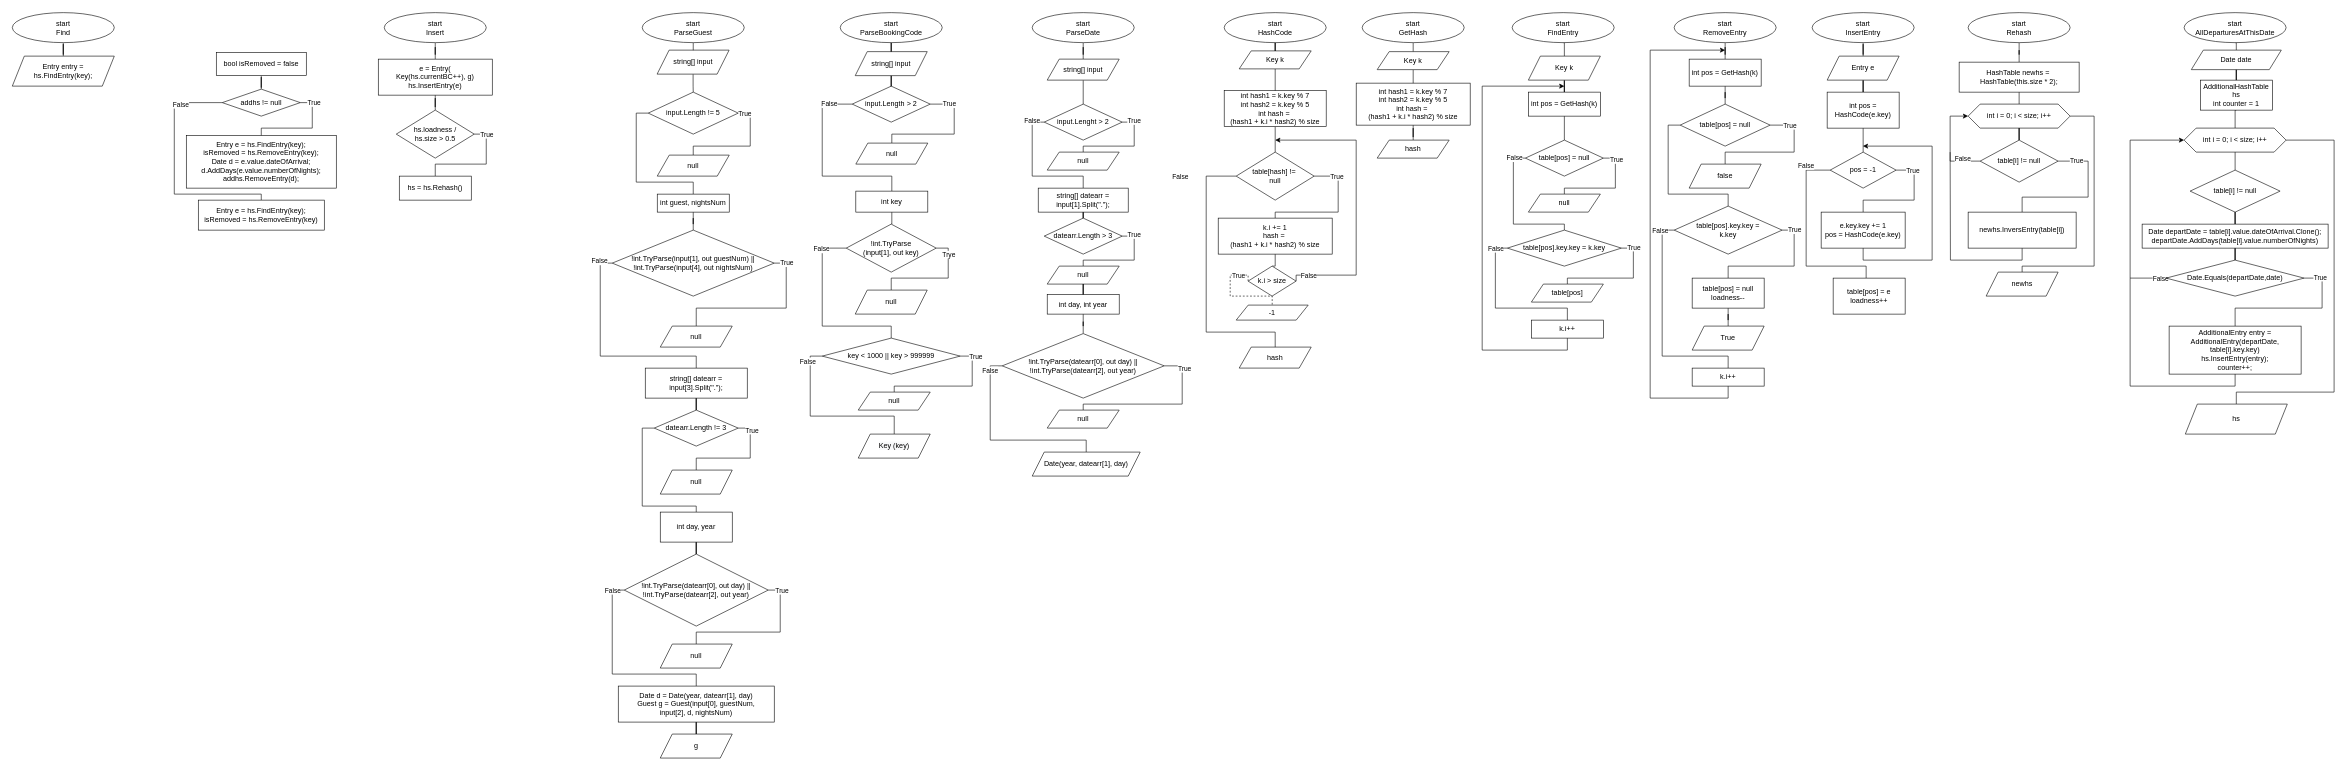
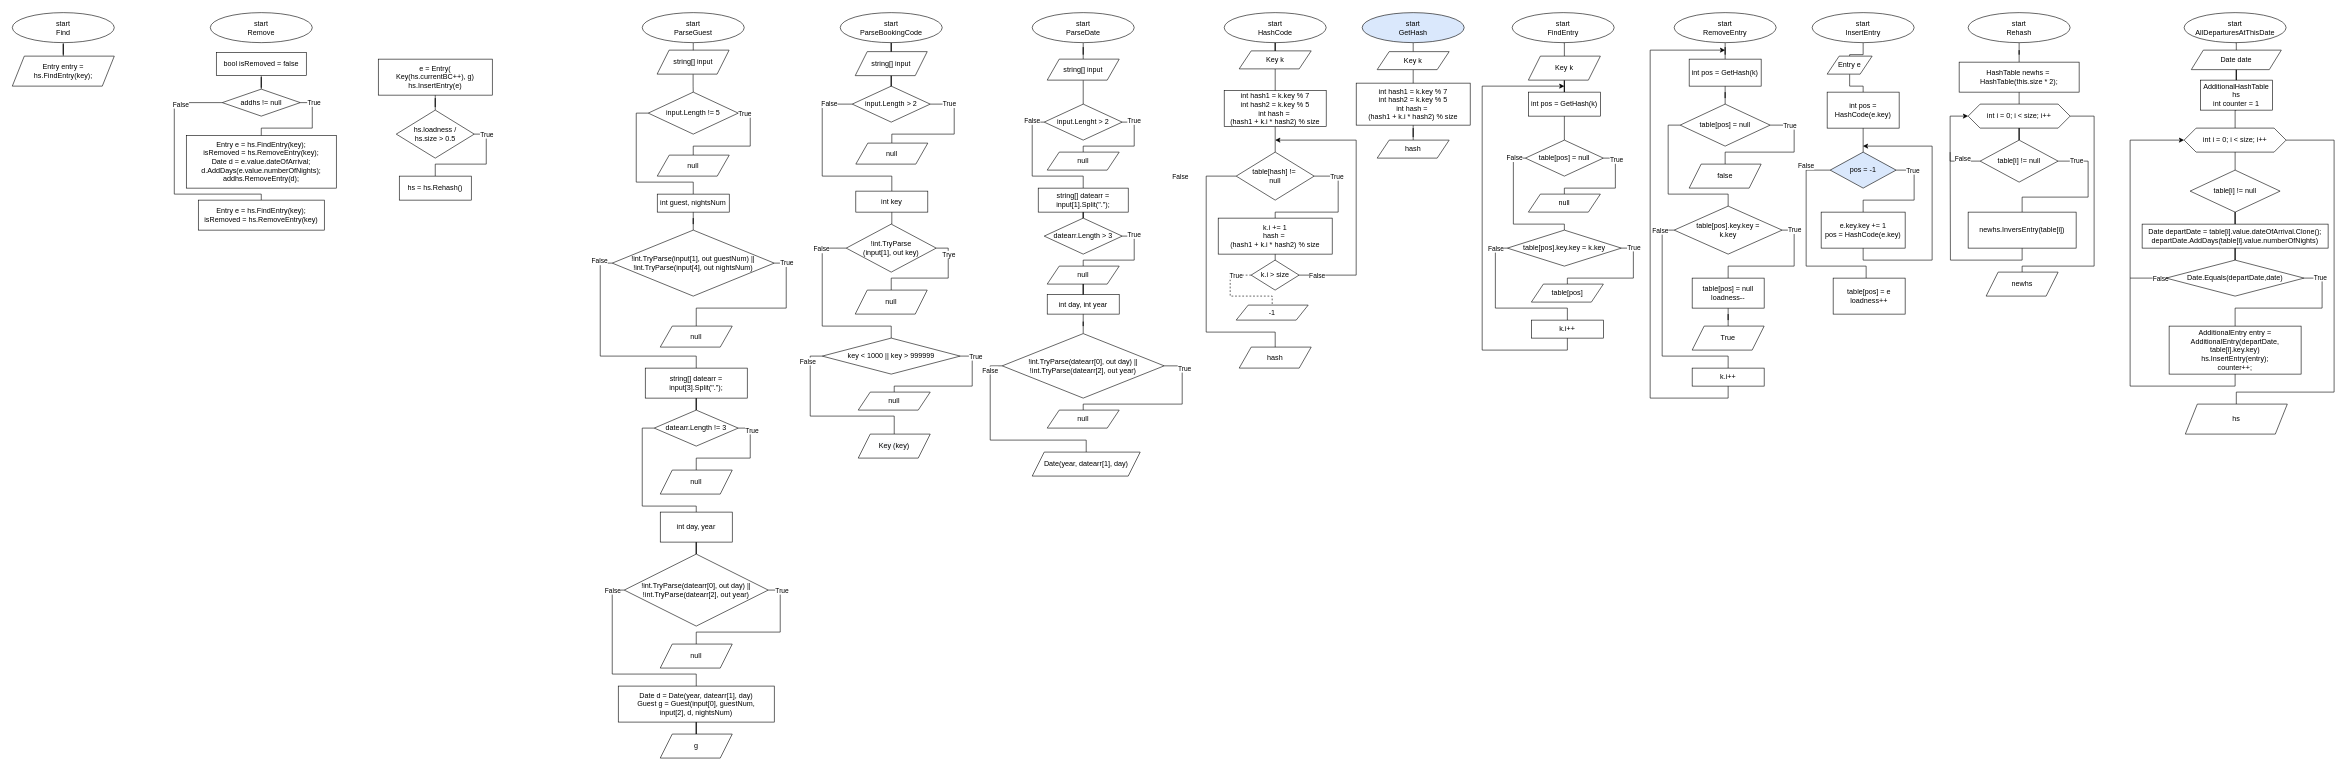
+ <mxCell id="213" value="start&lt;br&gt;Remove" style="ellipse;whiteSpace=wrap;html=1;" vertex="1" parent="1"><mxGeometry x="350" y="20.5" width="170" height="50" as="geometry" /></mxCell>
- <mxCell id="206" value="start&lt;br&gt;Insert" style="ellipse;whiteSpace=wrap;html=1;" vertex="1" parent="1"><mxGeometry x="640" y="20.5" width="170" height="50" as="geometry" /></mxCell>
- <mxCell id="93" value="start&lt;br&gt;GetHash" style="ellipse;whiteSpace=wrap;html=1;" vertex="1" parent="1"><mxGeometry x="2270" y="20.5" width="170" height="50" as="geometry" /></mxCell>
+ <mxCell id="93" value="start&lt;br&gt;GetHash" style="ellipse;whiteSpace=wrap;html=1;fillColor=#dae8fc;" vertex="1" parent="1"><mxGeometry x="2270" y="20.5" width="170" height="50" as="geometry" /></mxCell>
- <mxCell id="205" style="edgeStyle=orthogonalEdgeStyle;rounded=0;orthogonalLoop=1;jettySize=auto;html=1;exitX=0.5;exitY=1;exitDx=0;exitDy=0;endArrow=none;endFill=0;" edge="1" parent="1" source="206" target="208"><mxGeometry relative="1" as="geometry"><mxPoint x="725" y="103" as="targetPoint" /></mxGeometry></mxCell>
- <mxCell id="41" value="Entry e" style="shape=parallelogram;perimeter=parallelogramPerimeter;whiteSpace=wrap;html=1;fixedSize=1;" vertex="1" parent="1"><mxGeometry x="3045" y="93" width="120" height="40" as="geometry" /></mxCell>
+ <mxCell id="41" value="Entry e" style="shape=parallelogram;perimeter=parallelogramPerimeter;whiteSpace=wrap;html=1;fixedSize=1;" vertex="1" parent="1"><mxGeometry x="3045" y="93" width="75" height="30" as="geometry" /></mxCell>
- <mxCell id="48" value="pos = -1" style="rhombus;whiteSpace=wrap;html=1;" vertex="1" parent="1"><mxGeometry x="3050" y="253" width="110" height="60" as="geometry" /></mxCell>
+ <mxCell id="48" value="pos = -1" style="rhombus;whiteSpace=wrap;html=1;fillColor=#dae8fc;" vertex="1" parent="1"><mxGeometry x="3050" y="253" width="110" height="60" as="geometry" /></mxCell>
- <mxCell id="117" value="k.i &amp;gt; size" style="rhombus;whiteSpace=wrap;html=1;" vertex="1" parent="1"><mxGeometry x="2079.86" y="443" width="80" height="50" as="geometry" /></mxCell>
+ <mxCell id="117" value="k.i &amp;gt; size" style="rhombus;whiteSpace=wrap;html=1;" vertex="1" parent="1"><mxGeometry x="2084.86" y="433" width="80" height="50" as="geometry" /></mxCell>
